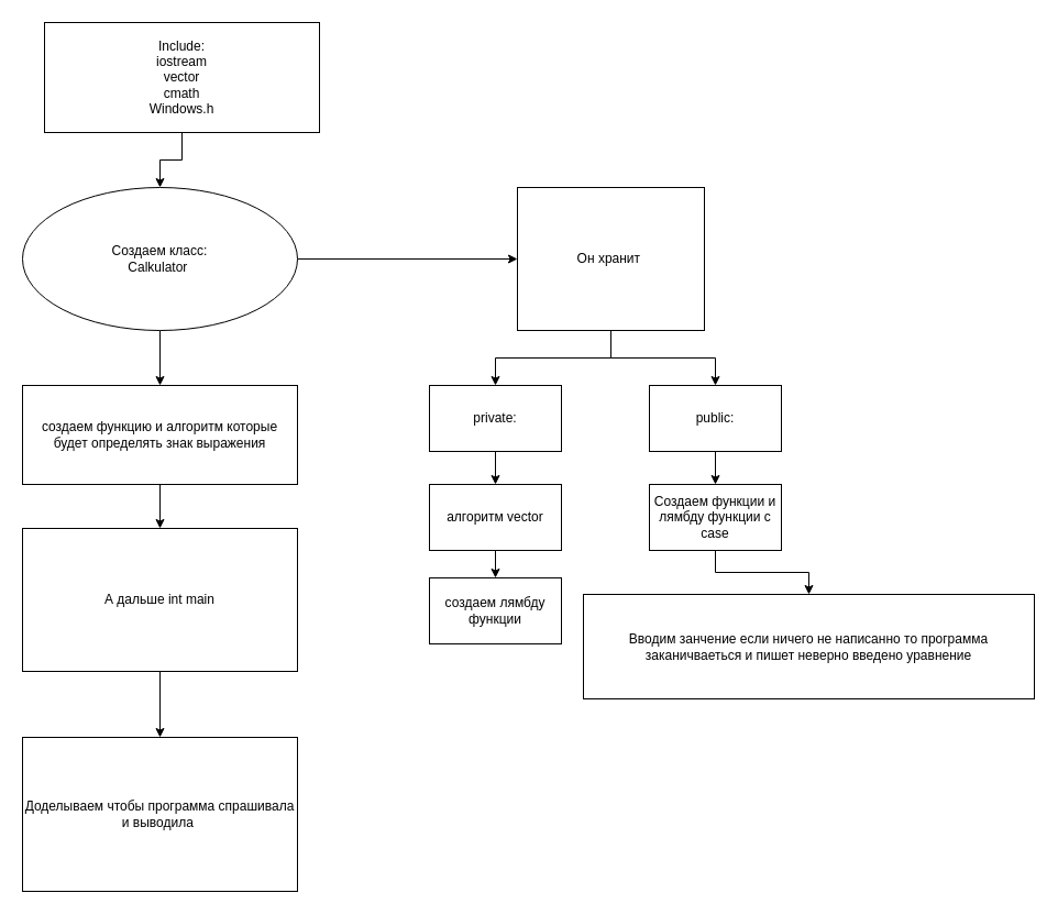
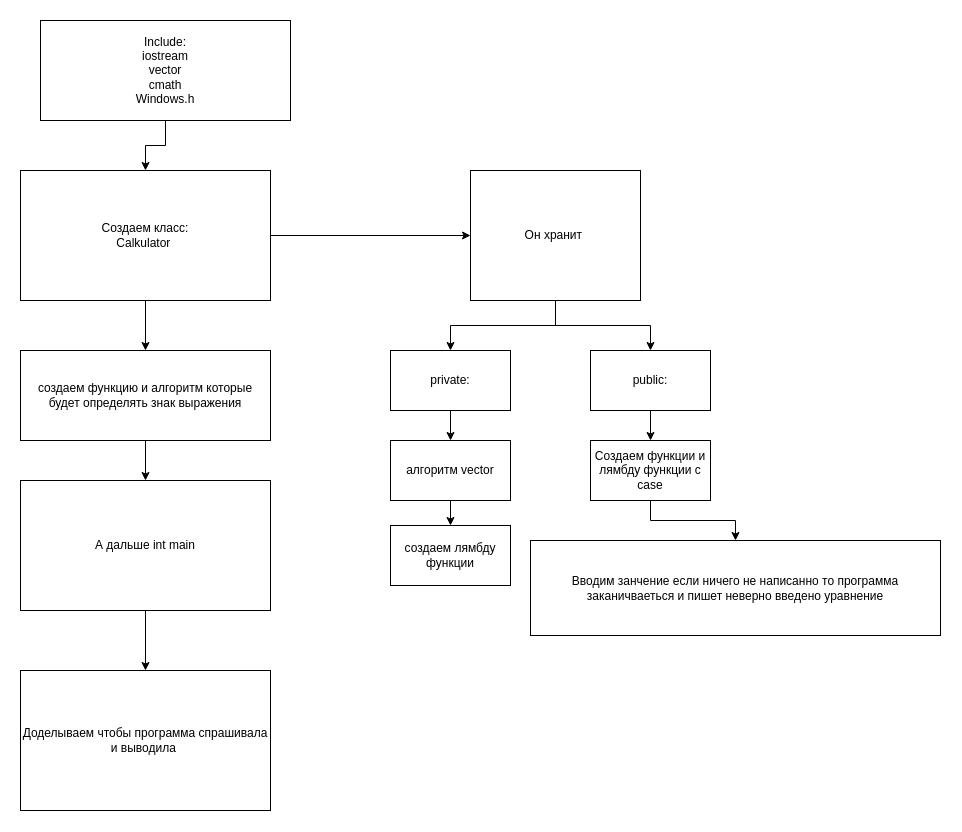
- <mxCell id="6" value="Создаем класс:&lt;br&gt;Сalkulator&amp;nbsp;" style="ellipse;whiteSpace=wrap;html=1;" parent="1" vertex="1"><mxGeometry x="20" y="170" width="250" height="130" as="geometry" /></mxCell>
+ <mxCell id="6" value="Создаем класс:&lt;br&gt;Сalkulator&amp;nbsp;" style="rounded=0;whiteSpace=wrap;html=1;" parent="1" vertex="1"><mxGeometry x="20" y="170" width="250" height="130" as="geometry" /></mxCell>
